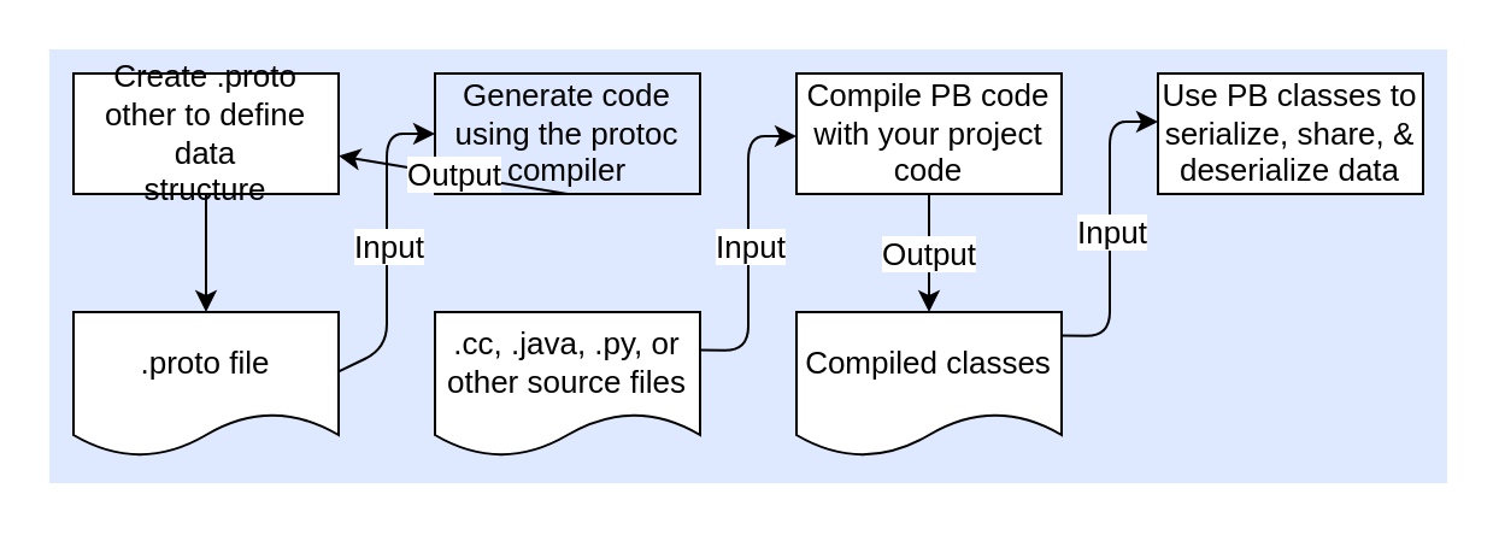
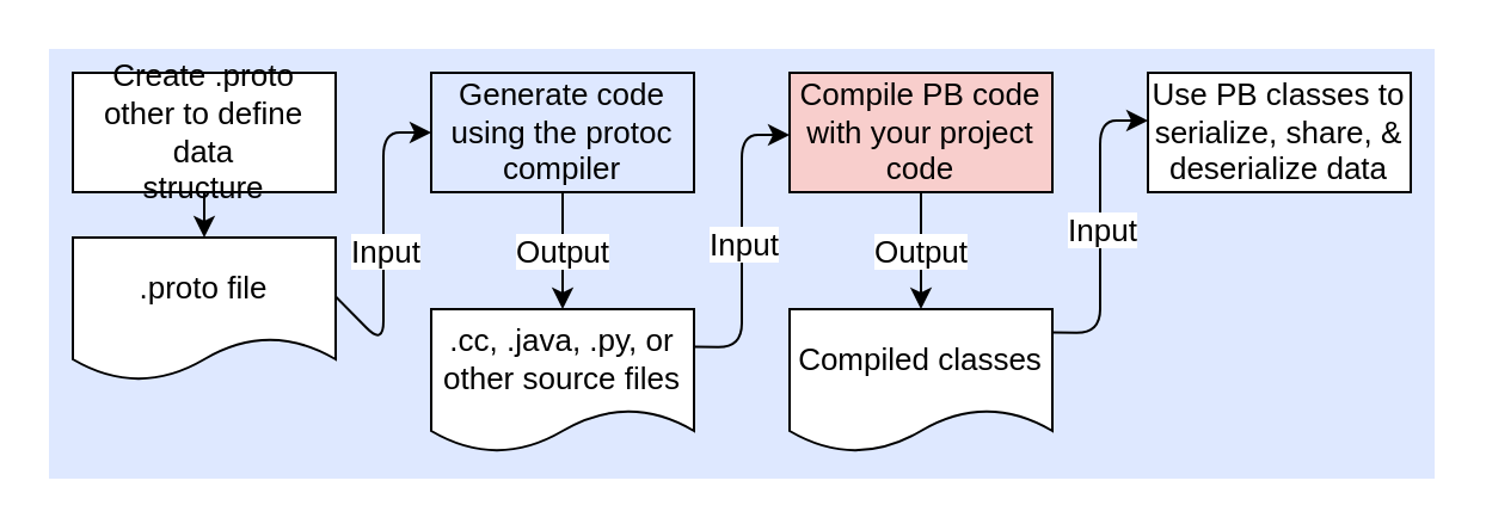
- <mxCell id="6" value="Compile PB code with your project code" style="rounded=0;whiteSpace=wrap;html=1;fontSize=13;" vertex="1" parent="1"><mxGeometry x="330" y="30" width="110" height="50" as="geometry" /></mxCell>
+ <mxCell id="6" value="Compile PB code with your project code" style="rounded=0;whiteSpace=wrap;html=1;fontSize=13;fillColor=#f8cecc;" vertex="1" parent="1"><mxGeometry x="330" y="30" width="110" height="50" as="geometry" /></mxCell>
- <mxCell id="12" value="Output" style="endArrow=classic;html=1;exitX=0.5;exitY=1;exitDx=0;exitDy=0;fontSize=13;" edge="1" parent="1" source="5" target="3"><mxGeometry width="50" height="50" relative="1" as="geometry"><mxPoint x="95" y="90" as="sourcePoint" /><mxPoint x="95" y="129" as="targetPoint" /></mxGeometry></mxCell>
+ <mxCell id="12" value="Output" style="endArrow=classic;html=1;exitX=0.5;exitY=1;exitDx=0;exitDy=0;entryX=0.5;entryY=0;entryDx=0;entryDy=0;fontSize=13;" edge="1" parent="1" source="5" target="11"><mxGeometry width="50" height="50" relative="1" as="geometry"><mxPoint x="95" y="90" as="sourcePoint" /><mxPoint x="95" y="129" as="targetPoint" /></mxGeometry></mxCell>
- <mxCell id="8" value="&lt;font style=&quot;font-size: 13px;&quot;&gt;.proto file&lt;/font&gt;" style="shape=document;whiteSpace=wrap;html=1;boundedLbl=1;fontSize=13;" vertex="1" parent="1"><mxGeometry x="30" y="129" width="110" height="60" as="geometry" /></mxCell>
+ <mxCell id="8" value="&lt;font style=&quot;font-size: 13px;&quot;&gt;.proto file&lt;/font&gt;" style="shape=document;whiteSpace=wrap;html=1;boundedLbl=1;fontSize=13;" vertex="1" parent="1"><mxGeometry x="30" y="99" width="110" height="60" as="geometry" /></mxCell>
